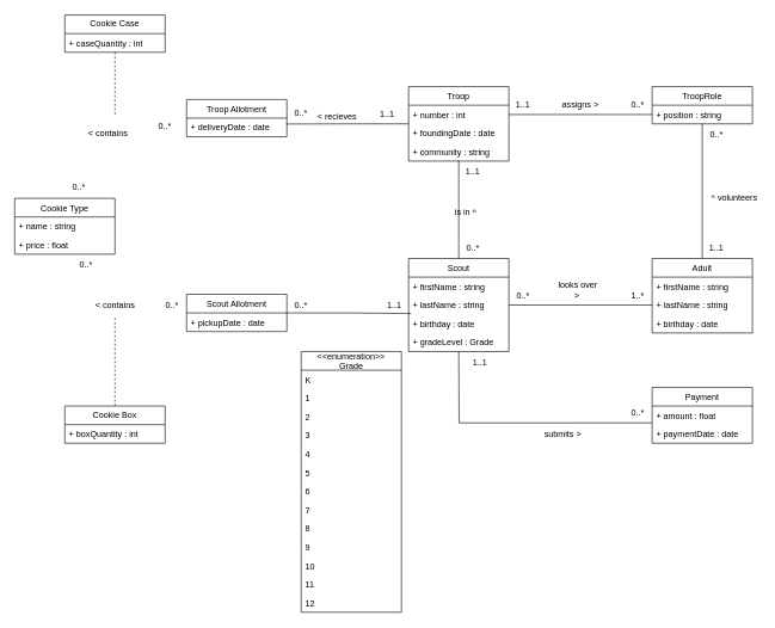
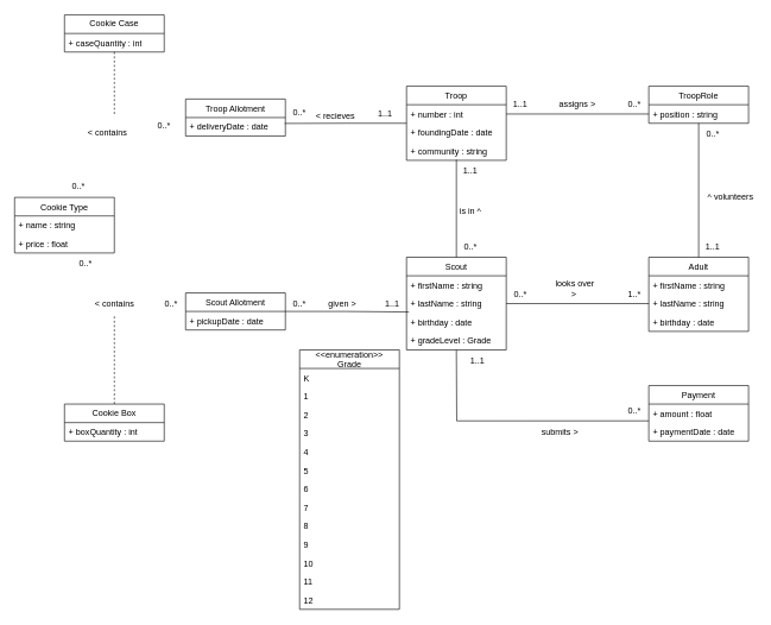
- <mxCell id="41" value="is in ^" style="text;html=1;strokeColor=none;fillColor=none;align=center;verticalAlign=middle;whiteSpace=wrap;rounded=0;" parent="1" vertex="1"><mxGeometry x="620" y="280" width="60" height="30" as="geometry" /></mxCell>
+ <mxCell id="41" value="is in ^" style="text;html=1;strokeColor=none;fillColor=none;align=center;verticalAlign=middle;whiteSpace=wrap;rounded=0;" parent="1" vertex="1"><mxGeometry x="630" y="280" width="60" height="30" as="geometry" /></mxCell>
+ <mxCell id="55" value="given &amp;gt;" style="text;html=1;strokeColor=none;fillColor=none;align=center;verticalAlign=middle;whiteSpace=wrap;rounded=0;" parent="1" vertex="1"><mxGeometry x="450" y="410" width="60" height="30" as="geometry" /></mxCell>
